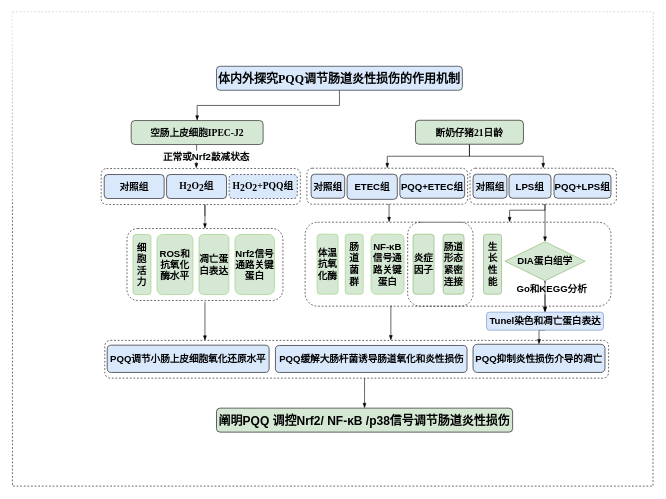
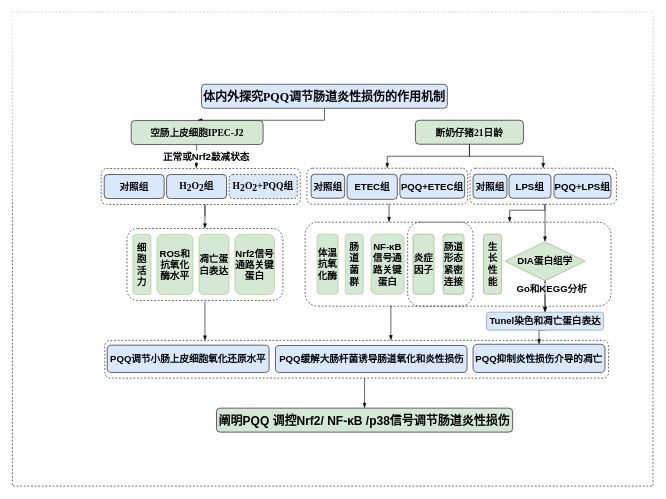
- <mxCell id="16" value="&lt;p class=&quot;MsoNormal&quot; style=&quot;margin: 0pt 0pt 0.0pt; font-size: 20px;&quot;&gt;&lt;font face=&quot;宋体&quot; style=&quot;font-size: 20px;&quot;&gt;&lt;span style=&quot;font-size: 20px;&quot;&gt;体内外探究PQQ调节肠道炎性损伤的作用机制&lt;/span&gt;&lt;/font&gt;&lt;/p&gt;" style="rounded=1;whiteSpace=wrap;html=1;align=center;fillColor=#dae8fc;fontStyle=1;fontSize=20;strokeColor=#0C0F14;" vertex="1" parent="1"><mxGeometry x="360.25" y="110" width="410" height="40" as="geometry" /></mxCell>
+ <mxCell id="16" value="&lt;p class=&quot;MsoNormal&quot; style=&quot;margin: 0pt 0pt 0.0pt; font-size: 20px;&quot;&gt;&lt;font face=&quot;宋体&quot; style=&quot;font-size: 20px;&quot;&gt;&lt;span style=&quot;font-size: 20px;&quot;&gt;体内外探究PQQ调节肠道炎性损伤的作用机制&lt;/span&gt;&lt;/font&gt;&lt;/p&gt;" style="rounded=1;whiteSpace=wrap;html=1;align=center;fillColor=#dae8fc;fontStyle=1;fontSize=20;strokeColor=#0C0F14;" vertex="1" parent="1"><mxGeometry x="335.25" y="140" width="410" height="40" as="geometry" /></mxCell>
